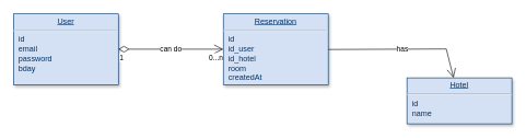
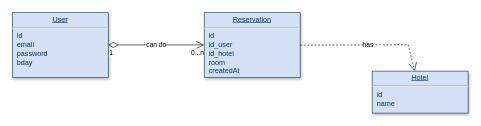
- <mxCell id="8" value="has" style="endArrow=open;endSize=12;dashed=0;html=1;rounded=0;entryX=0.444;entryY=0;entryDx=0;entryDy=0;entryPerimeter=0;exitX=1;exitY=0.5;exitDx=0;exitDy=0;" edge="1" parent="1" source="3" target="4"><mxGeometry width="160" relative="1" as="geometry"><mxPoint x="510" y="74.32" as="sourcePoint" /><mxPoint x="670" y="74.32" as="targetPoint" /><Array as="points"><mxPoint x="680" y="74" /></Array></mxGeometry></mxCell>
+ <mxCell id="8" value="has" style="endArrow=open;endSize=12;dashed=1;html=1;rounded=0;entryX=0.444;entryY=0;entryDx=0;entryDy=0;entryPerimeter=0;exitX=1;exitY=0.5;exitDx=0;exitDy=0;" edge="1" parent="1" source="3" target="4"><mxGeometry width="160" relative="1" as="geometry"><mxPoint x="510" y="74.32" as="sourcePoint" /><mxPoint x="670" y="74.32" as="targetPoint" /><Array as="points"><mxPoint x="680" y="74" /></Array></mxGeometry></mxCell>
